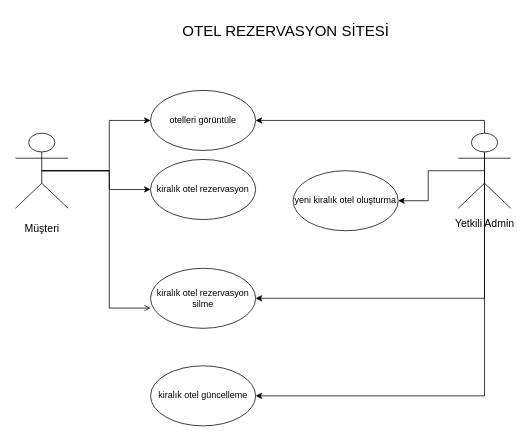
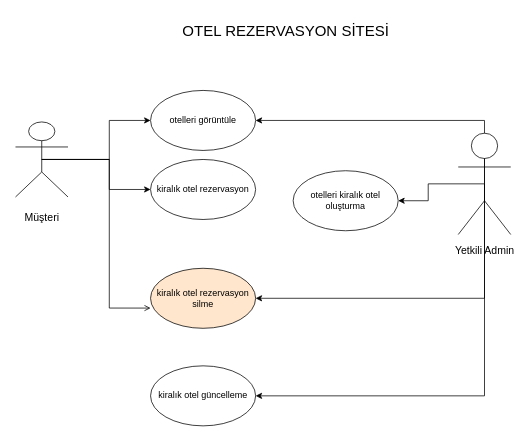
- <mxCell id="4" value="&lt;font style=&quot;font-size: 14px;&quot;&gt;Müşteri&lt;/font&gt;" style="shape=umlActor;verticalLabelPosition=bottom;verticalAlign=top;html=1;outlineConnect=0;fontSize=27;" vertex="1" parent="1"><mxGeometry x="20" y="177" width="70" height="100" as="geometry" /></mxCell>
+ <mxCell id="4" value="&lt;font style=&quot;font-size: 14px;&quot;&gt;Müşteri&lt;/font&gt;" style="shape=umlActor;verticalLabelPosition=bottom;verticalAlign=top;html=1;outlineConnect=0;fontSize=27;" vertex="1" parent="1"><mxGeometry x="20" y="162" width="70" height="100" as="geometry" /></mxCell>
- <mxCell id="10" value="&lt;font style=&quot;font-size: 14px;&quot;&gt;Yetkili Admin&lt;/font&gt;" style="shape=umlActor;verticalLabelPosition=bottom;verticalAlign=top;html=1;outlineConnect=0;fontSize=20;" vertex="1" parent="1"><mxGeometry x="610" y="177" width="70" height="100" as="geometry" /></mxCell>
+ <mxCell id="10" value="&lt;font style=&quot;font-size: 14px;&quot;&gt;Yetkili Admin&lt;/font&gt;" style="shape=umlActor;verticalLabelPosition=bottom;verticalAlign=top;html=1;outlineConnect=0;fontSize=20;" vertex="1" parent="1"><mxGeometry x="610" y="177" width="70" height="135" as="geometry" /></mxCell>
- <mxCell id="14" value="yeni kiralık otel oluşturma" style="ellipse;whiteSpace=wrap;html=1;" vertex="1" parent="1"><mxGeometry x="390" y="227" width="140" height="80" as="geometry" /></mxCell>
+ <mxCell id="14" value="otelleri kiralık otel oluşturma" style="ellipse;whiteSpace=wrap;html=1;" vertex="1" parent="1"><mxGeometry x="390" y="227" width="140" height="80" as="geometry" /></mxCell>
- <mxCell id="12" value="kiralık otel rezervasyon silme" style="ellipse;whiteSpace=wrap;html=1;" vertex="1" parent="1"><mxGeometry x="200" y="357" width="140" height="80" as="geometry" /></mxCell>
+ <mxCell id="12" value="kiralık otel rezervasyon silme" style="ellipse;whiteSpace=wrap;html=1;fillColor=#ffe6cc;" vertex="1" parent="1"><mxGeometry x="200" y="357" width="140" height="80" as="geometry" /></mxCell>
